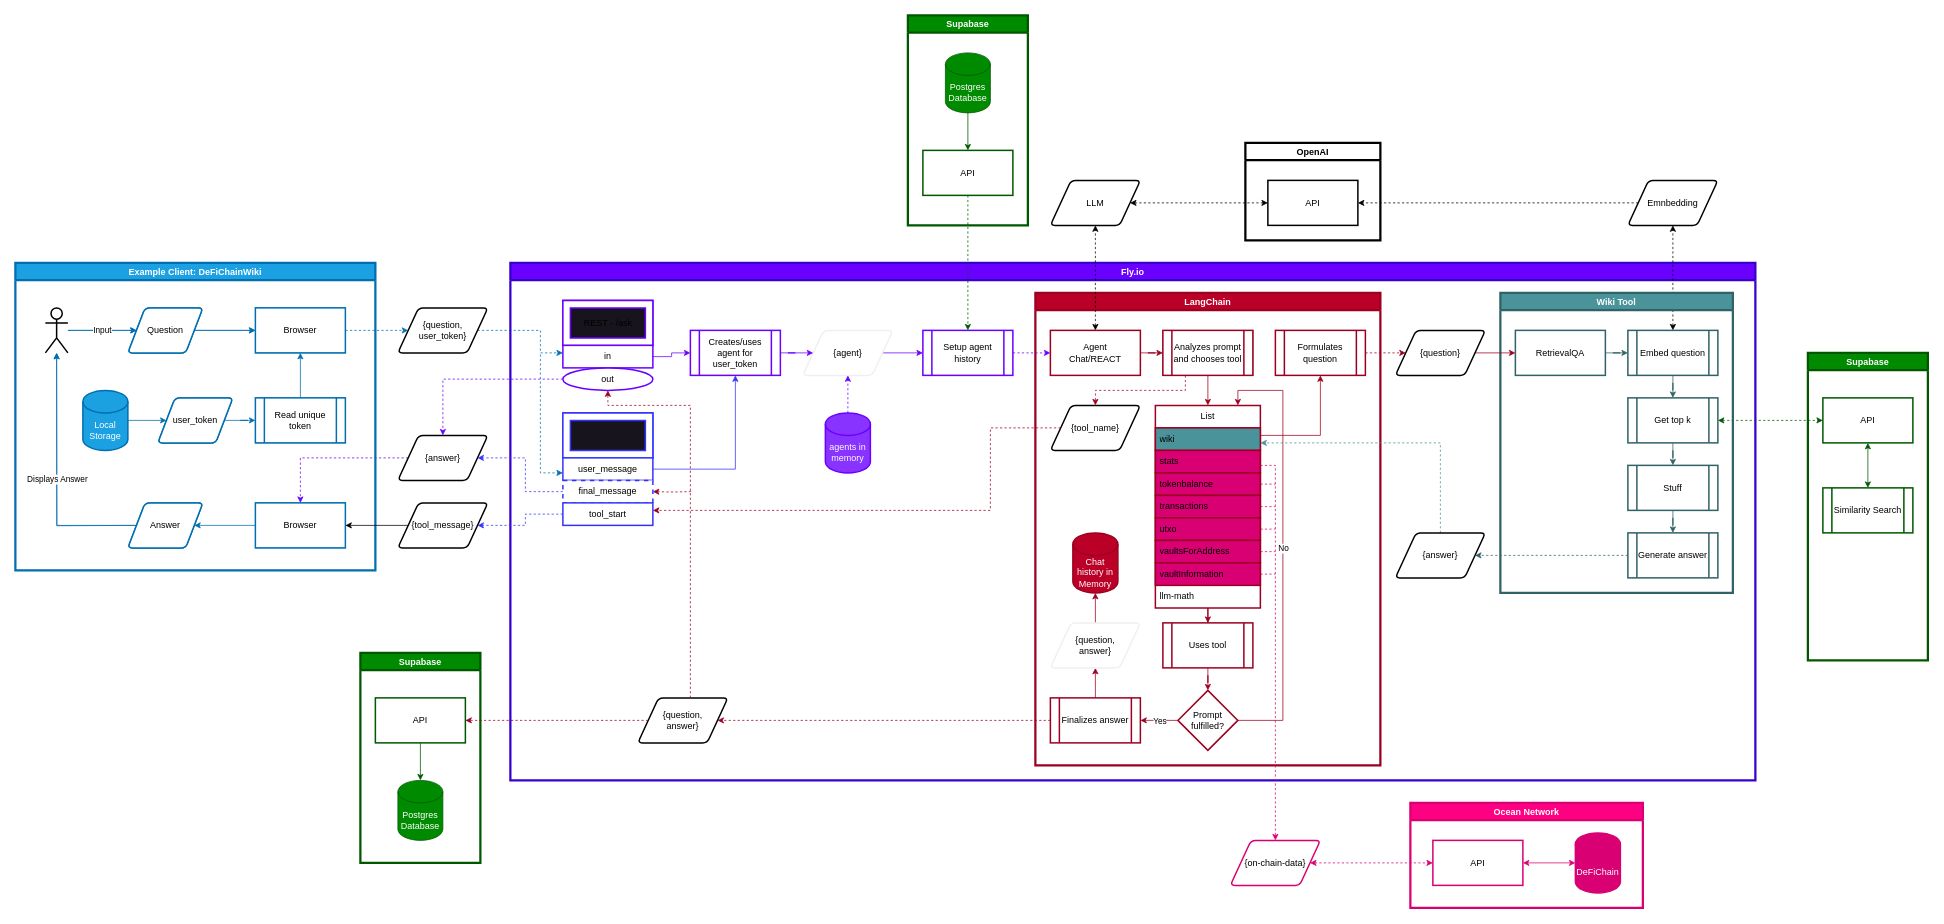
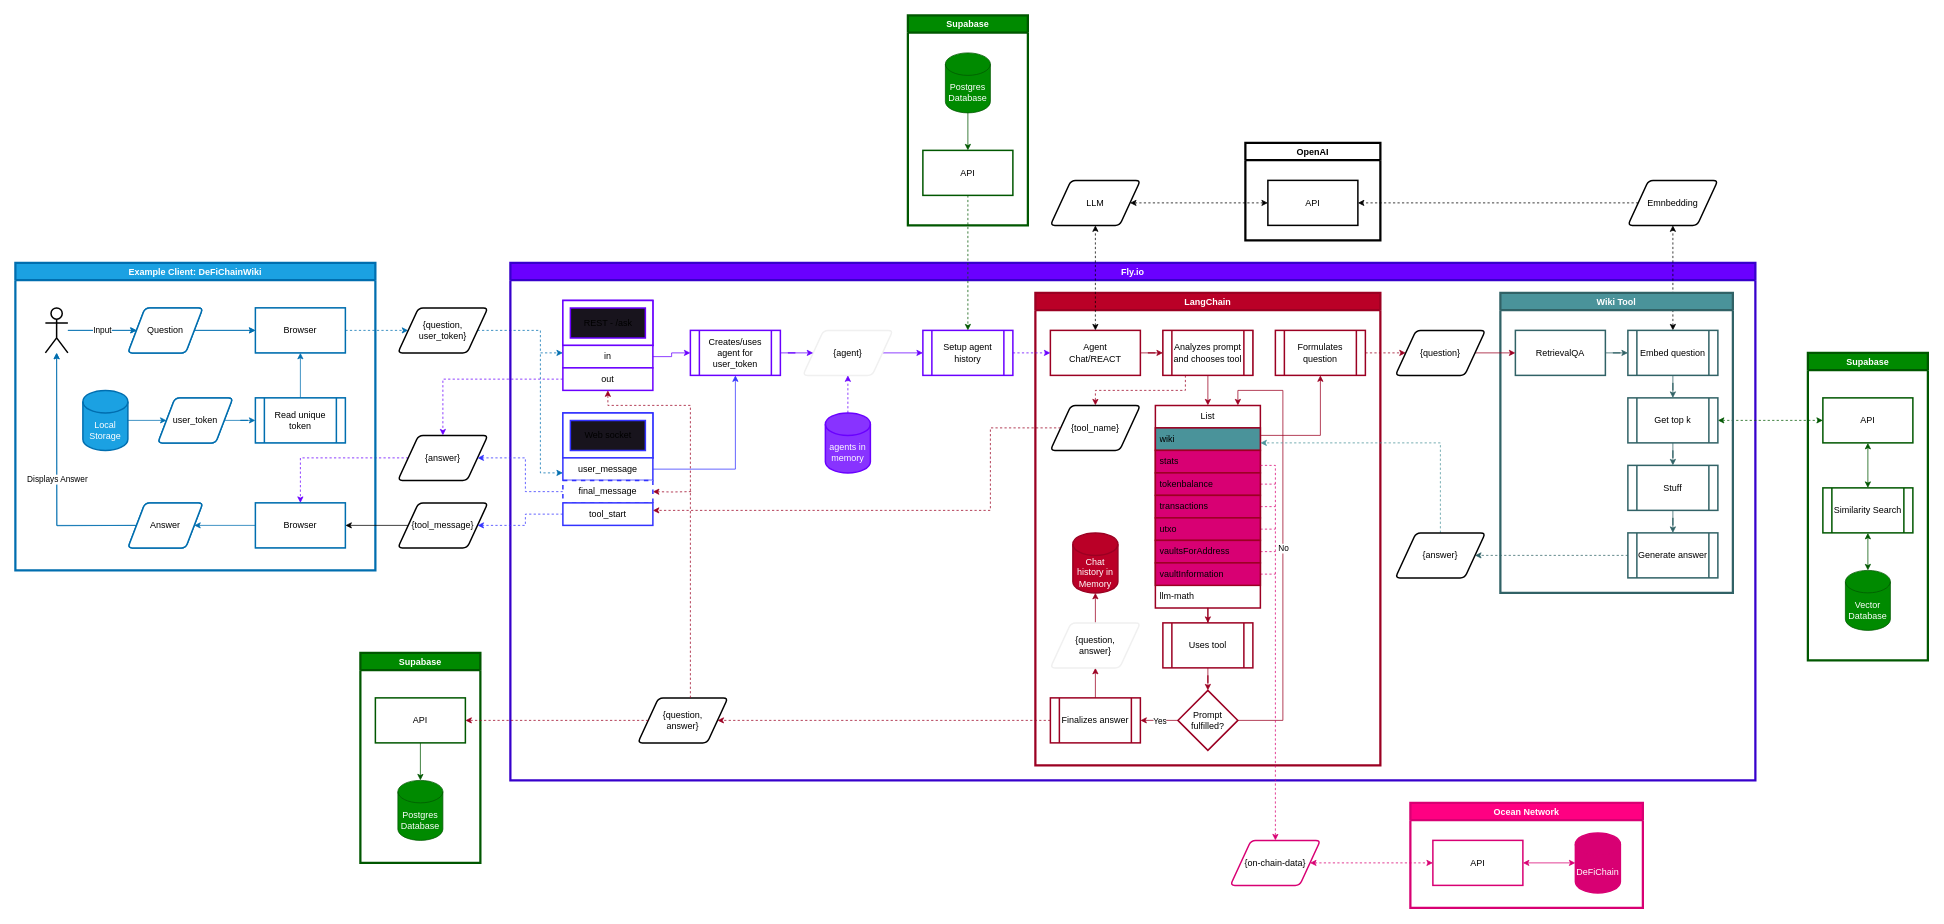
- <mxCell id="128" value="out" style="ellipse;whiteSpace=wrap;html=1;strokeColor=#6A00FF;strokeWidth=2;" parent="1" vertex="1"><mxGeometry x="750" y="490" width="120" height="30" as="geometry" /></mxCell>
+ <mxCell id="128" value="out" style="whiteSpace=wrap;html=1;rounded=0;strokeColor=#6A00FF;strokeWidth=2;" parent="1" vertex="1"><mxGeometry x="750" y="490" width="120" height="30" as="geometry" /></mxCell>
+ <mxCell id="31" value="Web socket" style="text;html=1;align=center;verticalAlign=middle;resizable=0;points=[];autosize=1;strokeColor=none;fillColor=none;" parent="29" vertex="1"><mxGeometry x="15" y="15" width="90" height="30" as="geometry" /></mxCell>
+ <mxCell id="149" style="edgeStyle=orthogonalEdgeStyle;rounded=0;orthogonalLoop=1;jettySize=auto;html=1;startArrow=classic;startFill=1;fillColor=#008a00;strokeColor=#005700;" edge="1" parent="148" source="152" target="151"><mxGeometry relative="1" as="geometry" /></mxCell>
+ <mxCell id="151" value="Vector Database" style="shape=cylinder3;whiteSpace=wrap;html=1;boundedLbl=1;backgroundOutline=1;size=15;fillColor=#008a00;fontColor=#ffffff;strokeColor=#005700;" vertex="1" parent="148"><mxGeometry x="50" y="290" width="60" height="80" as="geometry" /></mxCell>
